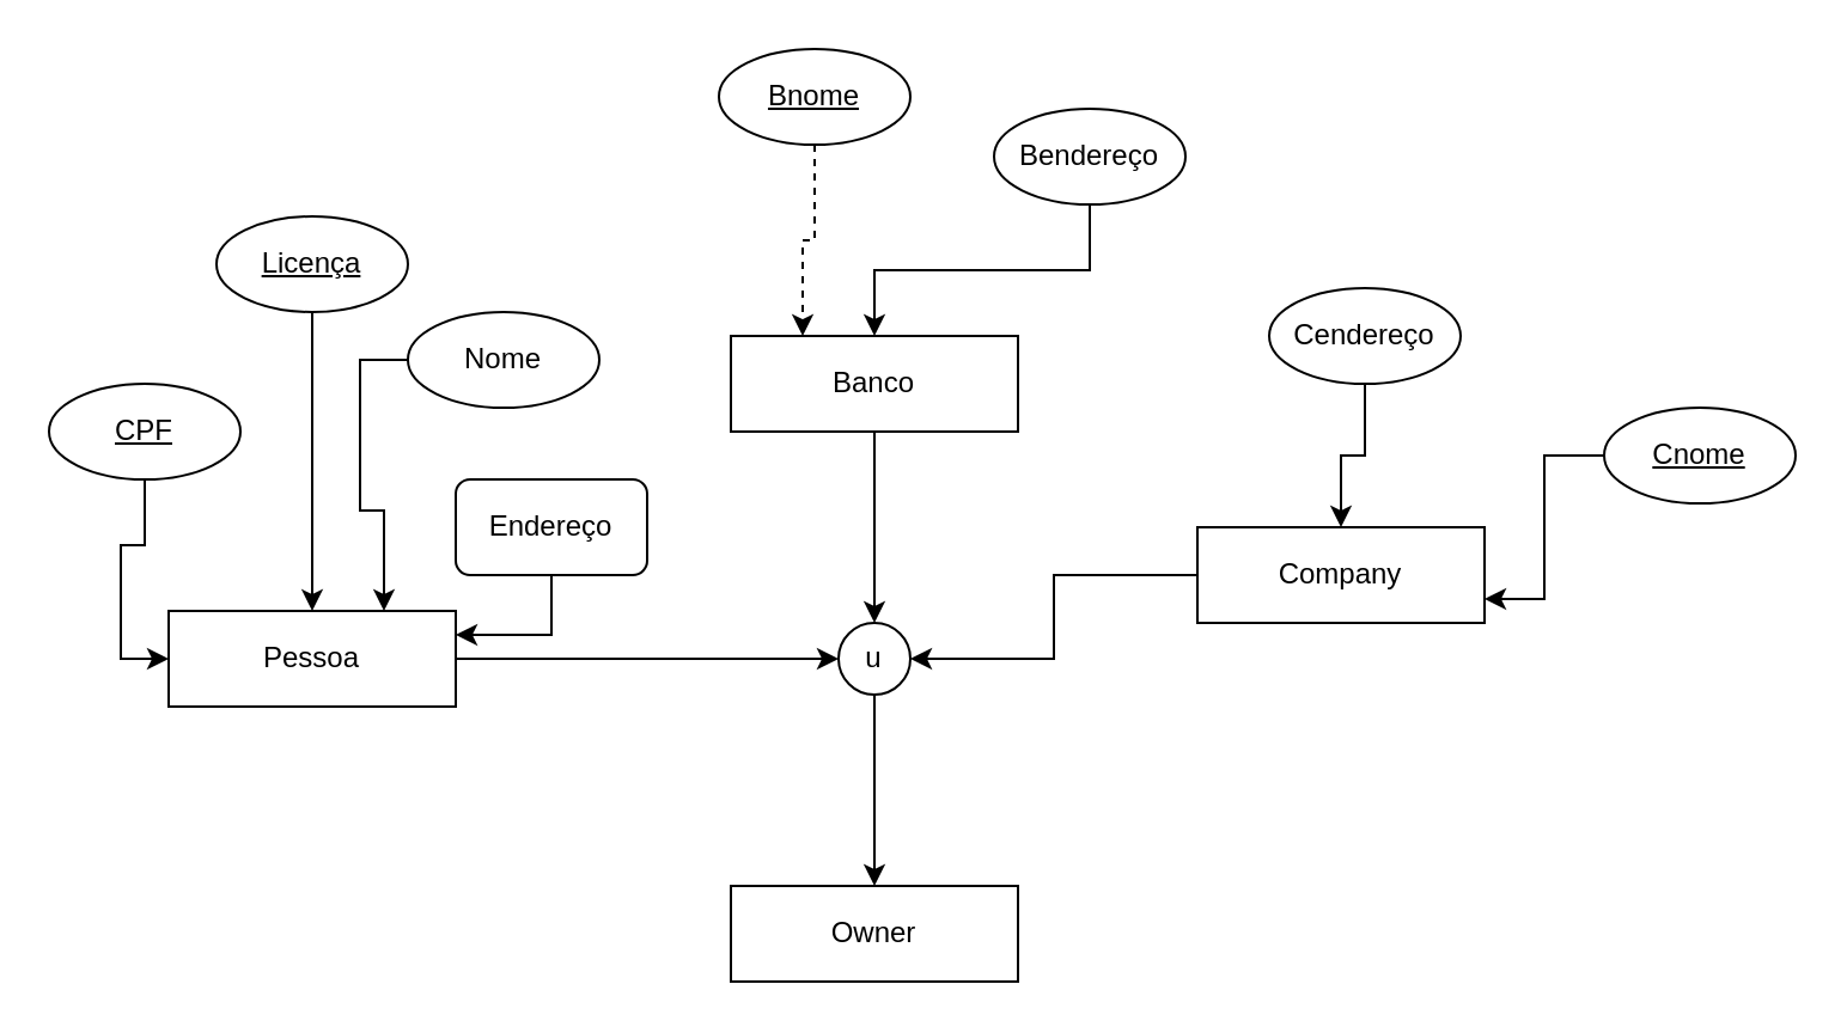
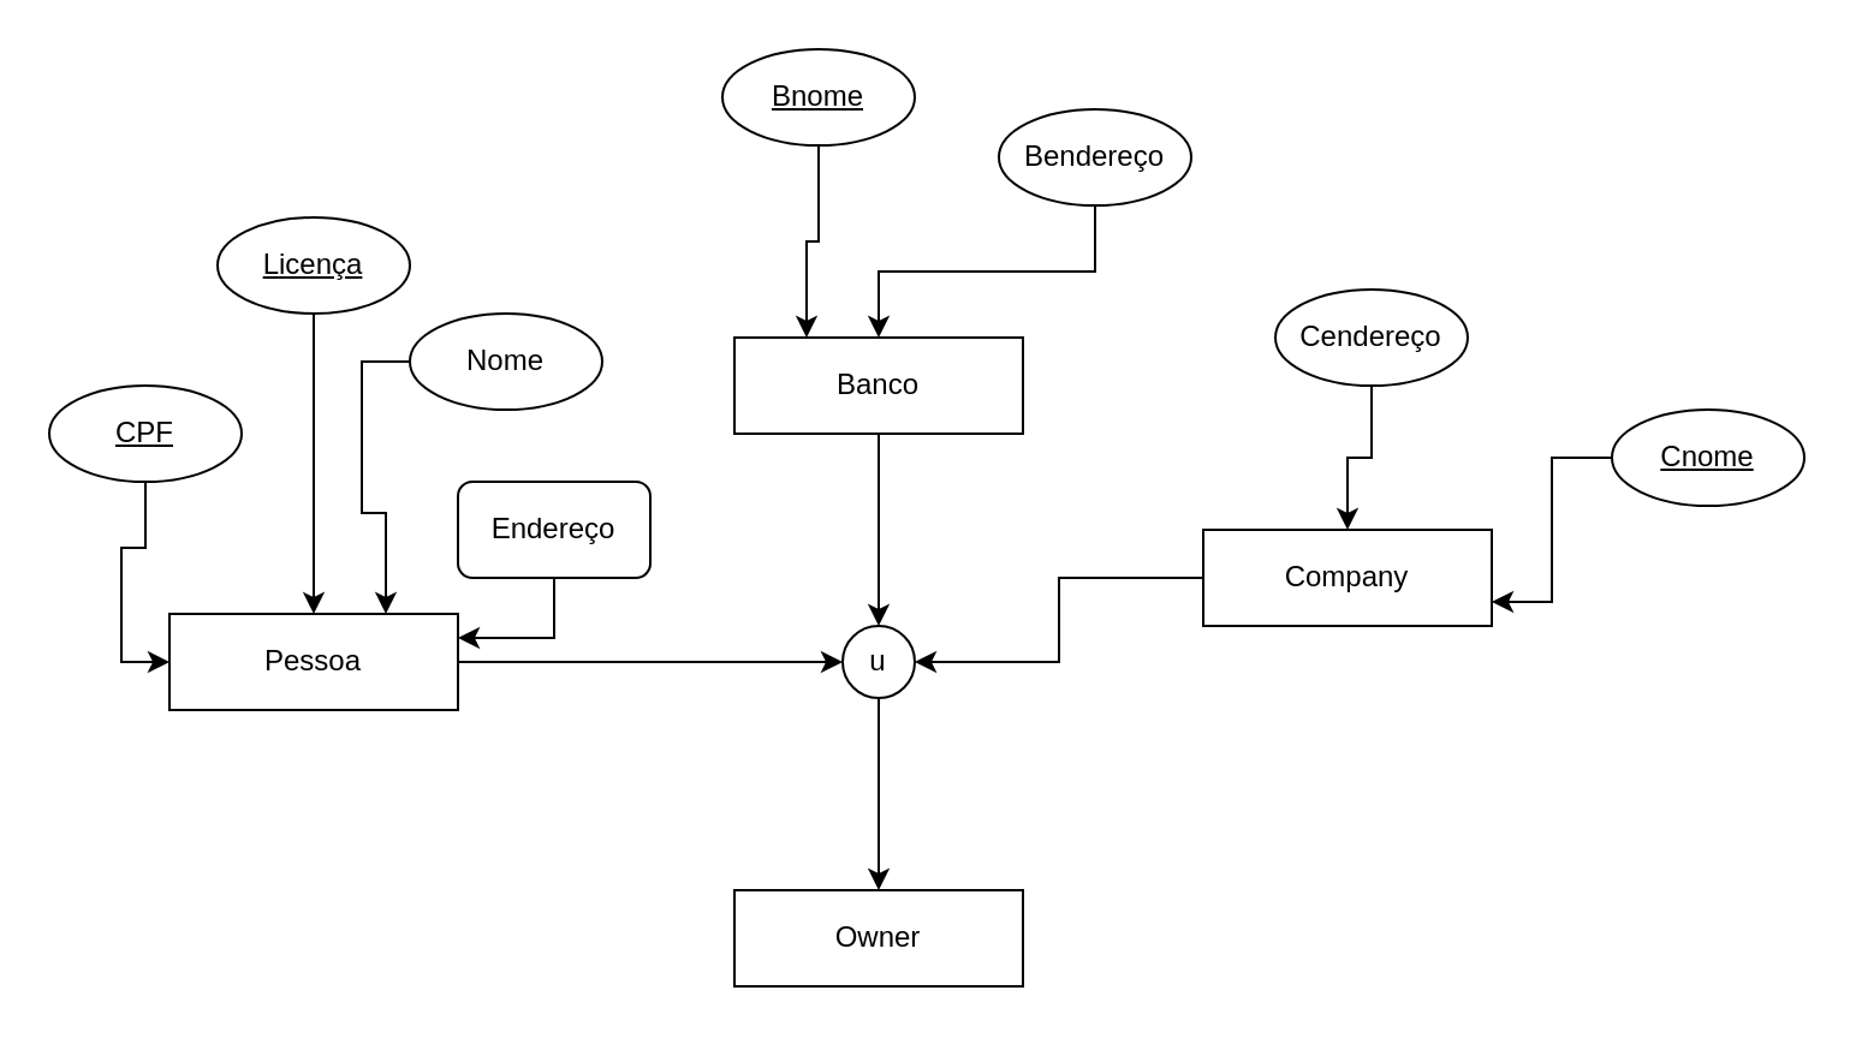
- <mxCell id="20" style="edgeStyle=orthogonalEdgeStyle;rounded=0;orthogonalLoop=1;jettySize=auto;html=1;entryX=0.25;entryY=0;entryDx=0;entryDy=0;dashed=1;" edge="1" parent="1" source="21" target="6"><mxGeometry relative="1" as="geometry" /></mxCell>
+ <mxCell id="20" style="edgeStyle=orthogonalEdgeStyle;rounded=0;orthogonalLoop=1;jettySize=auto;html=1;entryX=0.25;entryY=0;entryDx=0;entryDy=0;" edge="1" parent="1" source="21" target="6"><mxGeometry relative="1" as="geometry" /></mxCell>
